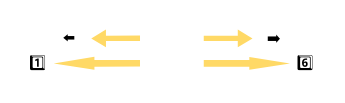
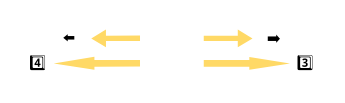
- <mxCell id="9" value="1️⃣" style="rounded=1;whiteSpace=wrap;html=1;direction=south;fillColor=none;strokeColor=none;" vertex="1" parent="1"><mxGeometry x="20" y="40" width="20" height="20" as="geometry" /></mxCell>
+ <mxCell id="9" value="4️⃣" style="rounded=1;whiteSpace=wrap;html=1;direction=south;fillColor=none;strokeColor=none;" vertex="1" parent="1"><mxGeometry x="20" y="40" width="20" height="20" as="geometry" /></mxCell>
- <mxCell id="5" value="6️⃣" style="rounded=1;whiteSpace=wrap;html=1;strokeColor=none;fillColor=none;" vertex="1" parent="1"><mxGeometry x="234" y="40" width="20" height="20" as="geometry" /></mxCell>
+ <mxCell id="5" value="3️⃣" style="rounded=1;whiteSpace=wrap;html=1;strokeColor=none;fillColor=none;" vertex="1" parent="1"><mxGeometry x="234" y="40" width="20" height="20" as="geometry" /></mxCell>
